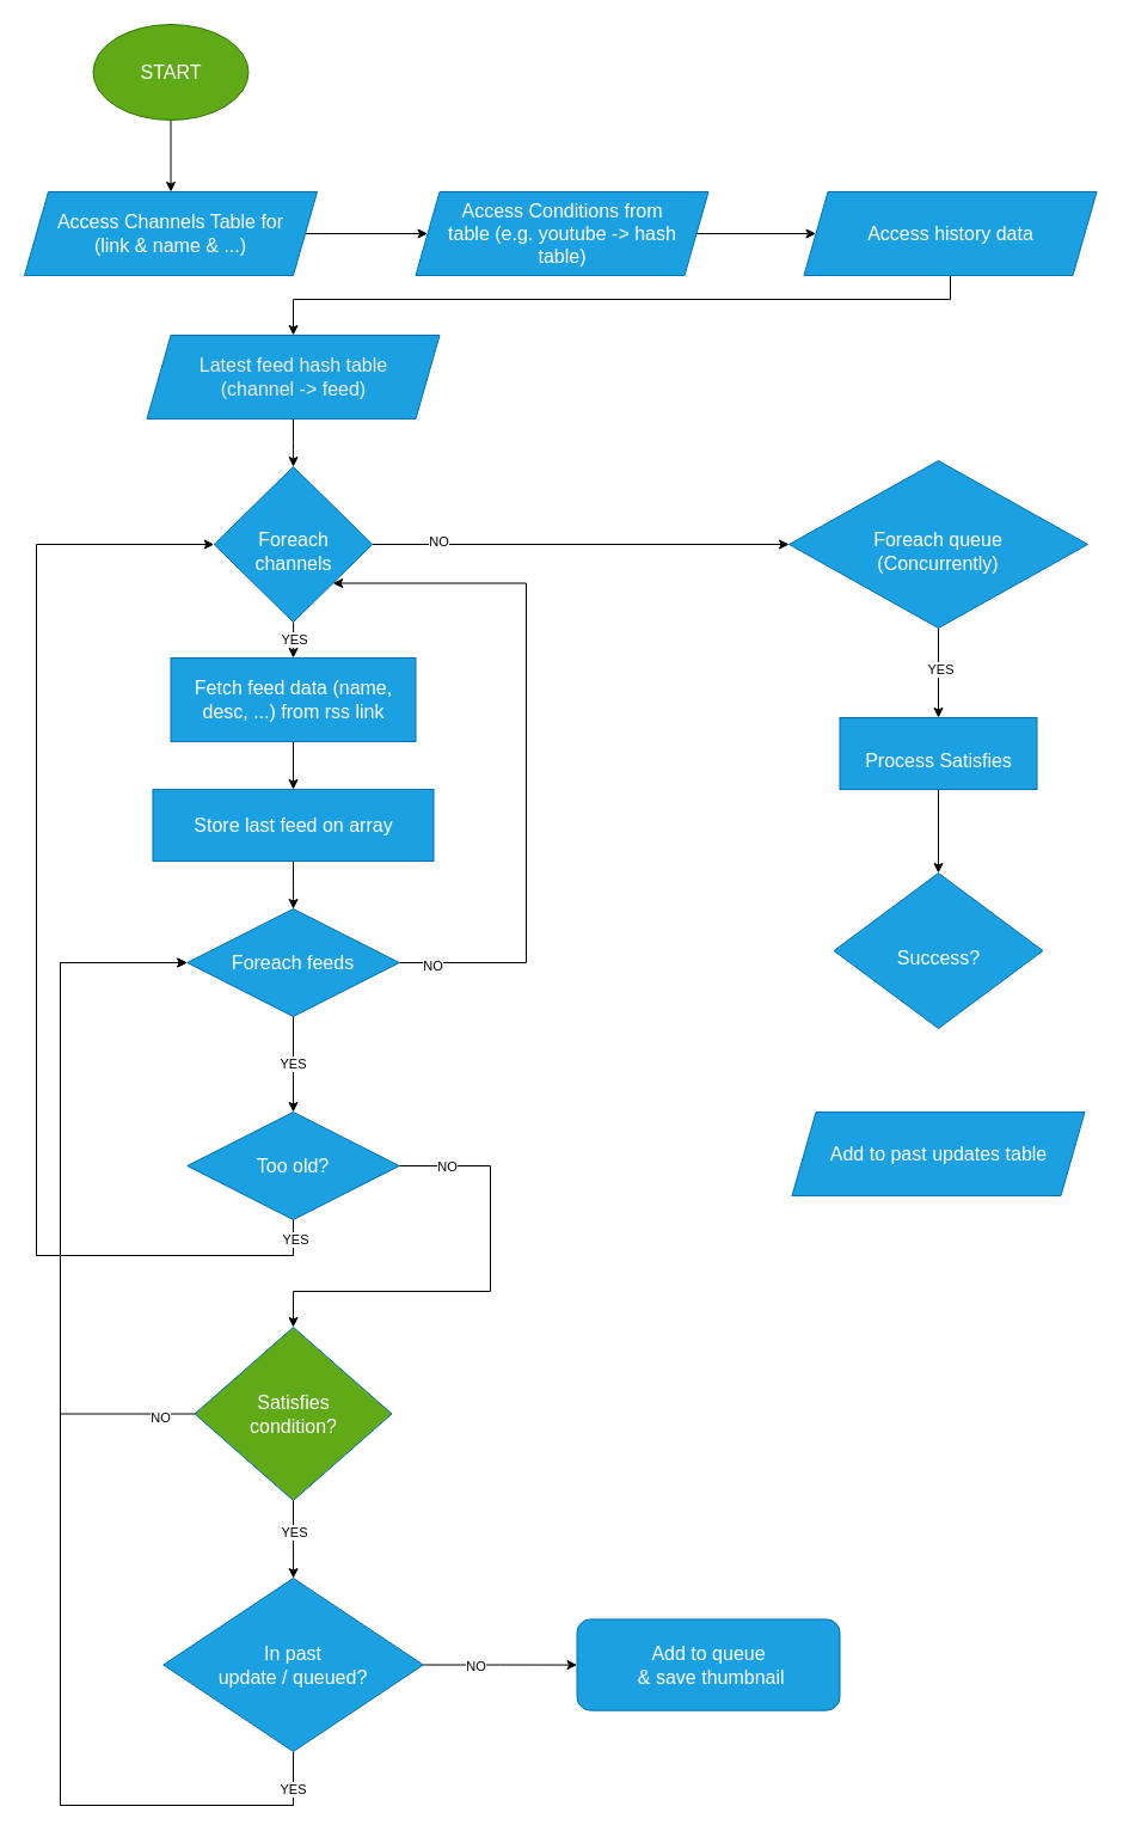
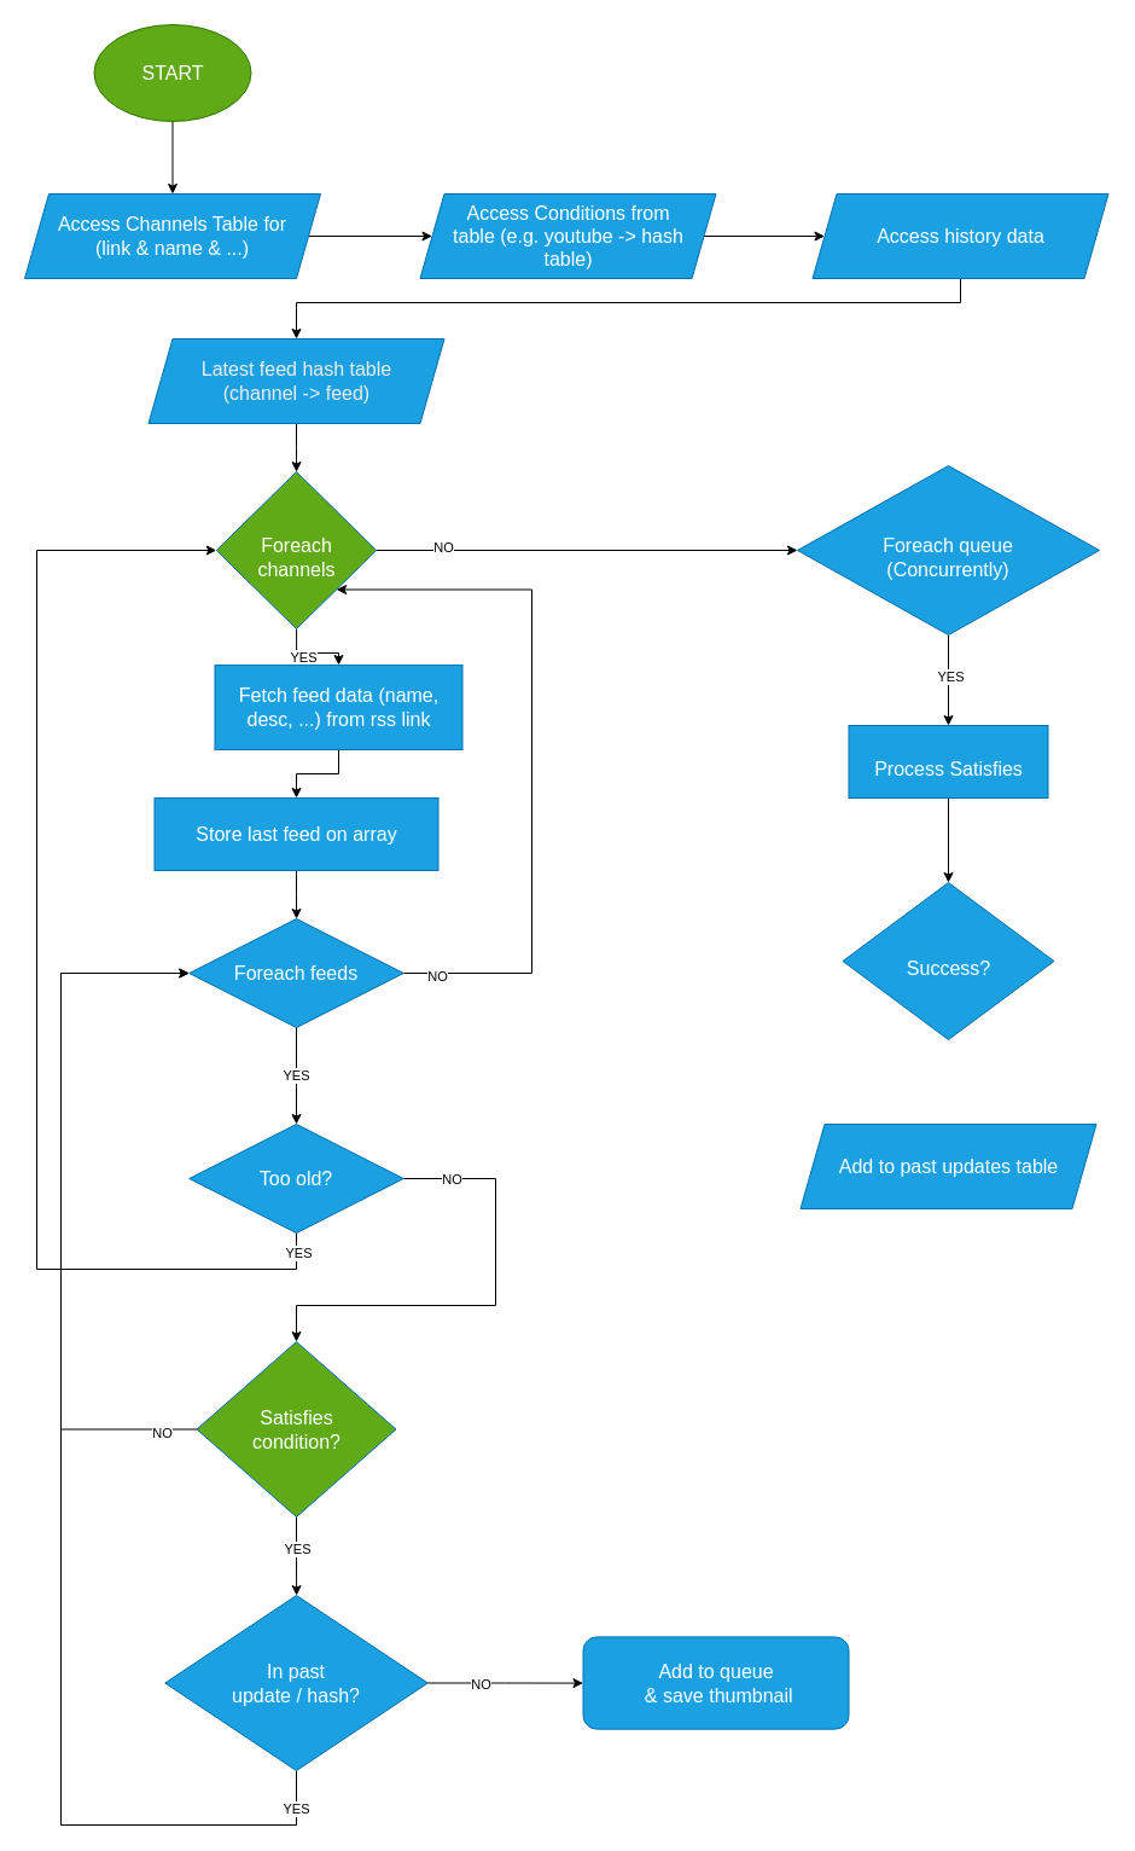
- <mxCell id="8" value="Foreach channels" style="rhombus;whiteSpace=wrap;html=1;fontSize=16;fillColor=#1ba1e2;strokeColor=#006EAF;fontColor=#ffffff;spacingTop=12;spacing=9;" vertex="1" parent="1"><mxGeometry x="178.75" y="390" width="132.5" height="130" as="geometry" /></mxCell>
+ <mxCell id="8" value="Foreach channels" style="rhombus;whiteSpace=wrap;html=1;fontSize=16;fillColor=#60a917;strokeColor=#006EAF;fontColor=#ffffff;spacingTop=12;spacing=9;" vertex="1" parent="1"><mxGeometry x="178.75" y="390" width="132.5" height="130" as="geometry" /></mxCell>
- <mxCell id="10" value="Fetch feed data (name, desc, ...) from rss link" style="whiteSpace=wrap;html=1;fontSize=16;fillColor=#1ba1e2;strokeColor=#006EAF;fontColor=#ffffff;" vertex="1" parent="1"><mxGeometry x="142.5" y="550" width="205" height="70" as="geometry" /></mxCell>
+ <mxCell id="10" value="Fetch feed data (name, desc, ...) from rss link" style="whiteSpace=wrap;html=1;fontSize=16;fillColor=#1ba1e2;strokeColor=#006EAF;fontColor=#ffffff;" vertex="1" parent="1"><mxGeometry x="177.5" y="550" width="205" height="70" as="geometry" /></mxCell>
- <mxCell id="35" value="In past&lt;div&gt;update / queued?&lt;/div&gt;" style="rhombus;whiteSpace=wrap;html=1;fontSize=16;fillColor=#1ba1e2;strokeColor=#006EAF;fontColor=#ffffff;" vertex="1" parent="1"><mxGeometry x="136.25" y="1320" width="217.5" height="145" as="geometry" /></mxCell>
+ <mxCell id="35" value="In past&lt;div&gt;update / hash?&lt;/div&gt;" style="rhombus;whiteSpace=wrap;html=1;fontSize=16;fillColor=#1ba1e2;strokeColor=#006EAF;fontColor=#ffffff;" vertex="1" parent="1"><mxGeometry x="136.25" y="1320" width="217.5" height="145" as="geometry" /></mxCell>
